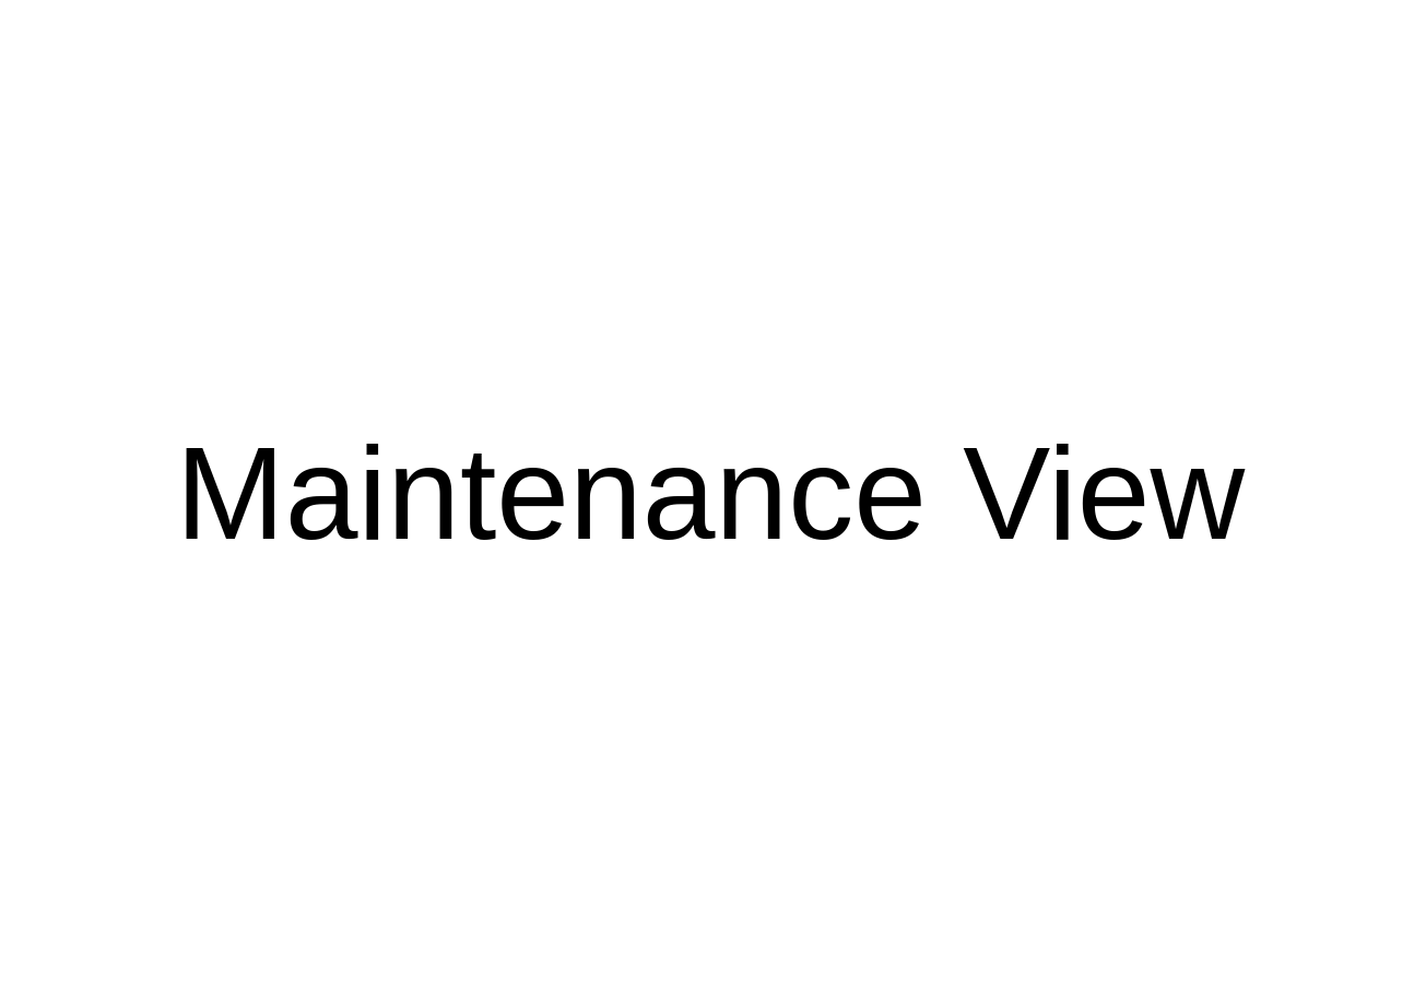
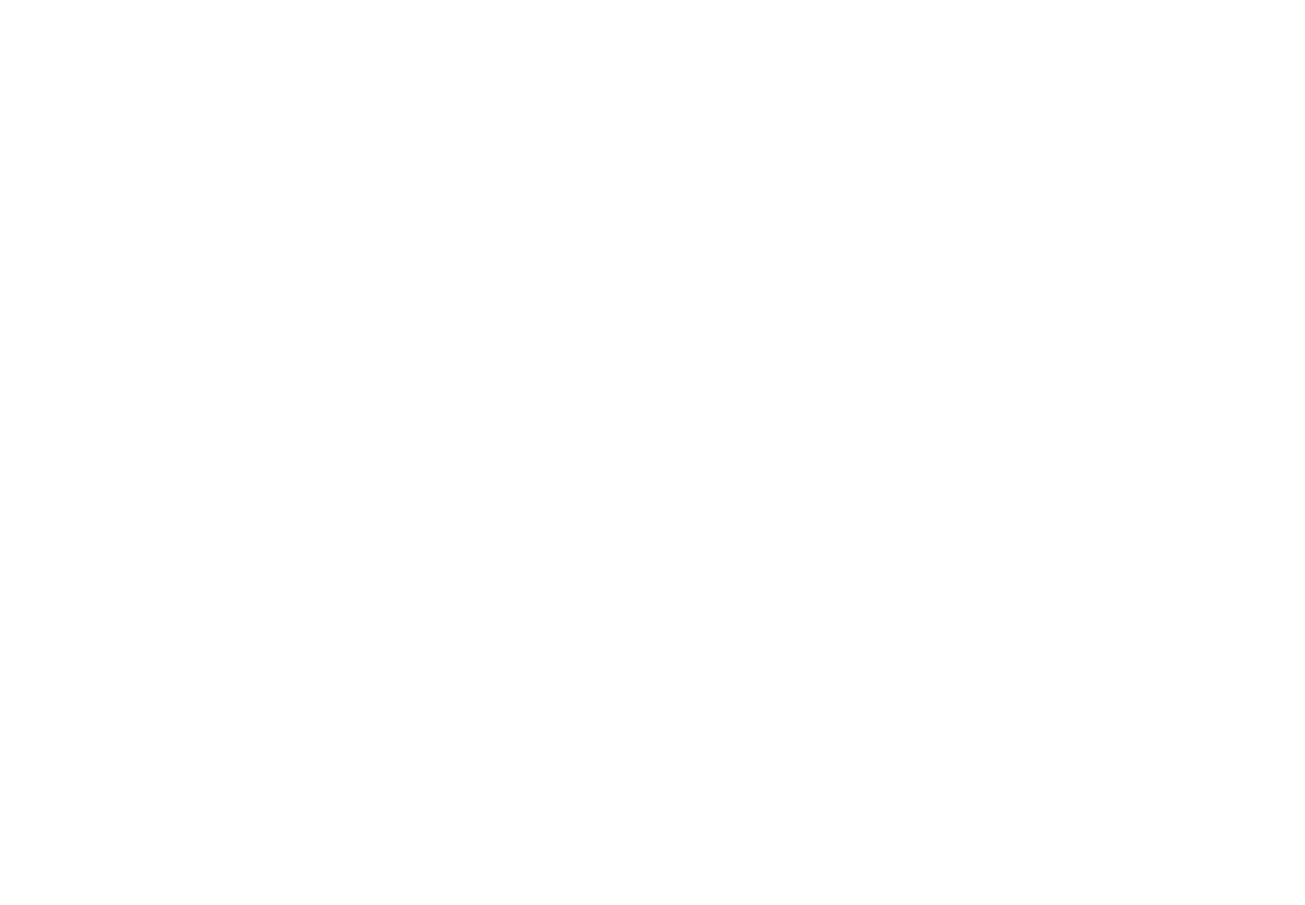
- <mxCell id="3" value="Maintenance View" style="text;html=1;strokeColor=none;fillColor=none;align=center;verticalAlign=middle;whiteSpace=wrap;rounded=0;fontSize=48;opacity=30;" parent="2" vertex="1"><mxGeometry x="20" y="20" width="480" height="320" as="geometry" /></mxCell>
